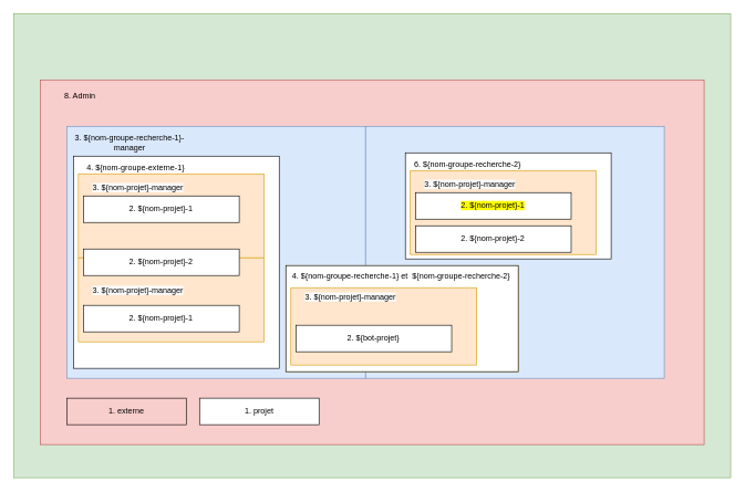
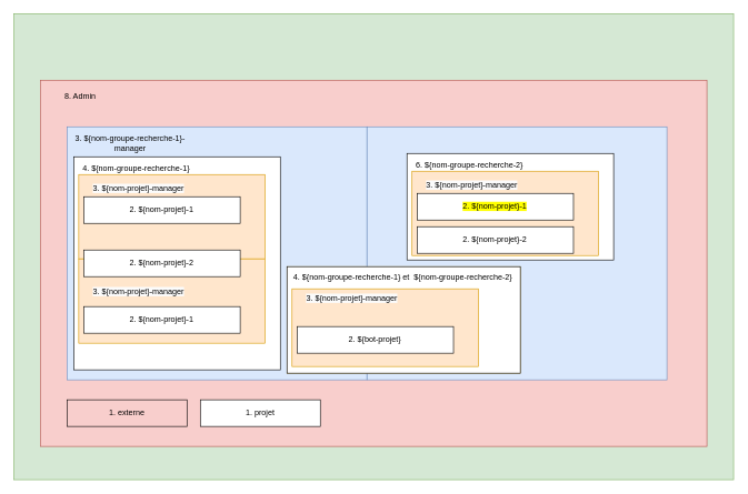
- <mxCell id="26" value="4. ${nom-groupe-externe-1}" style="text;html=1;strokeColor=none;fillColor=none;align=center;verticalAlign=middle;whiteSpace=wrap;rounded=0;" vertex="1" parent="23"><mxGeometry x="7.56" y="6.67" width="172.44" height="20" as="geometry" /></mxCell>
+ <mxCell id="26" value="4. ${nom-groupe-recherche-1}" style="text;html=1;strokeColor=none;fillColor=none;align=center;verticalAlign=middle;whiteSpace=wrap;rounded=0;" vertex="1" parent="23"><mxGeometry x="7.56" y="6.67" width="172.44" height="20" as="geometry" /></mxCell>
